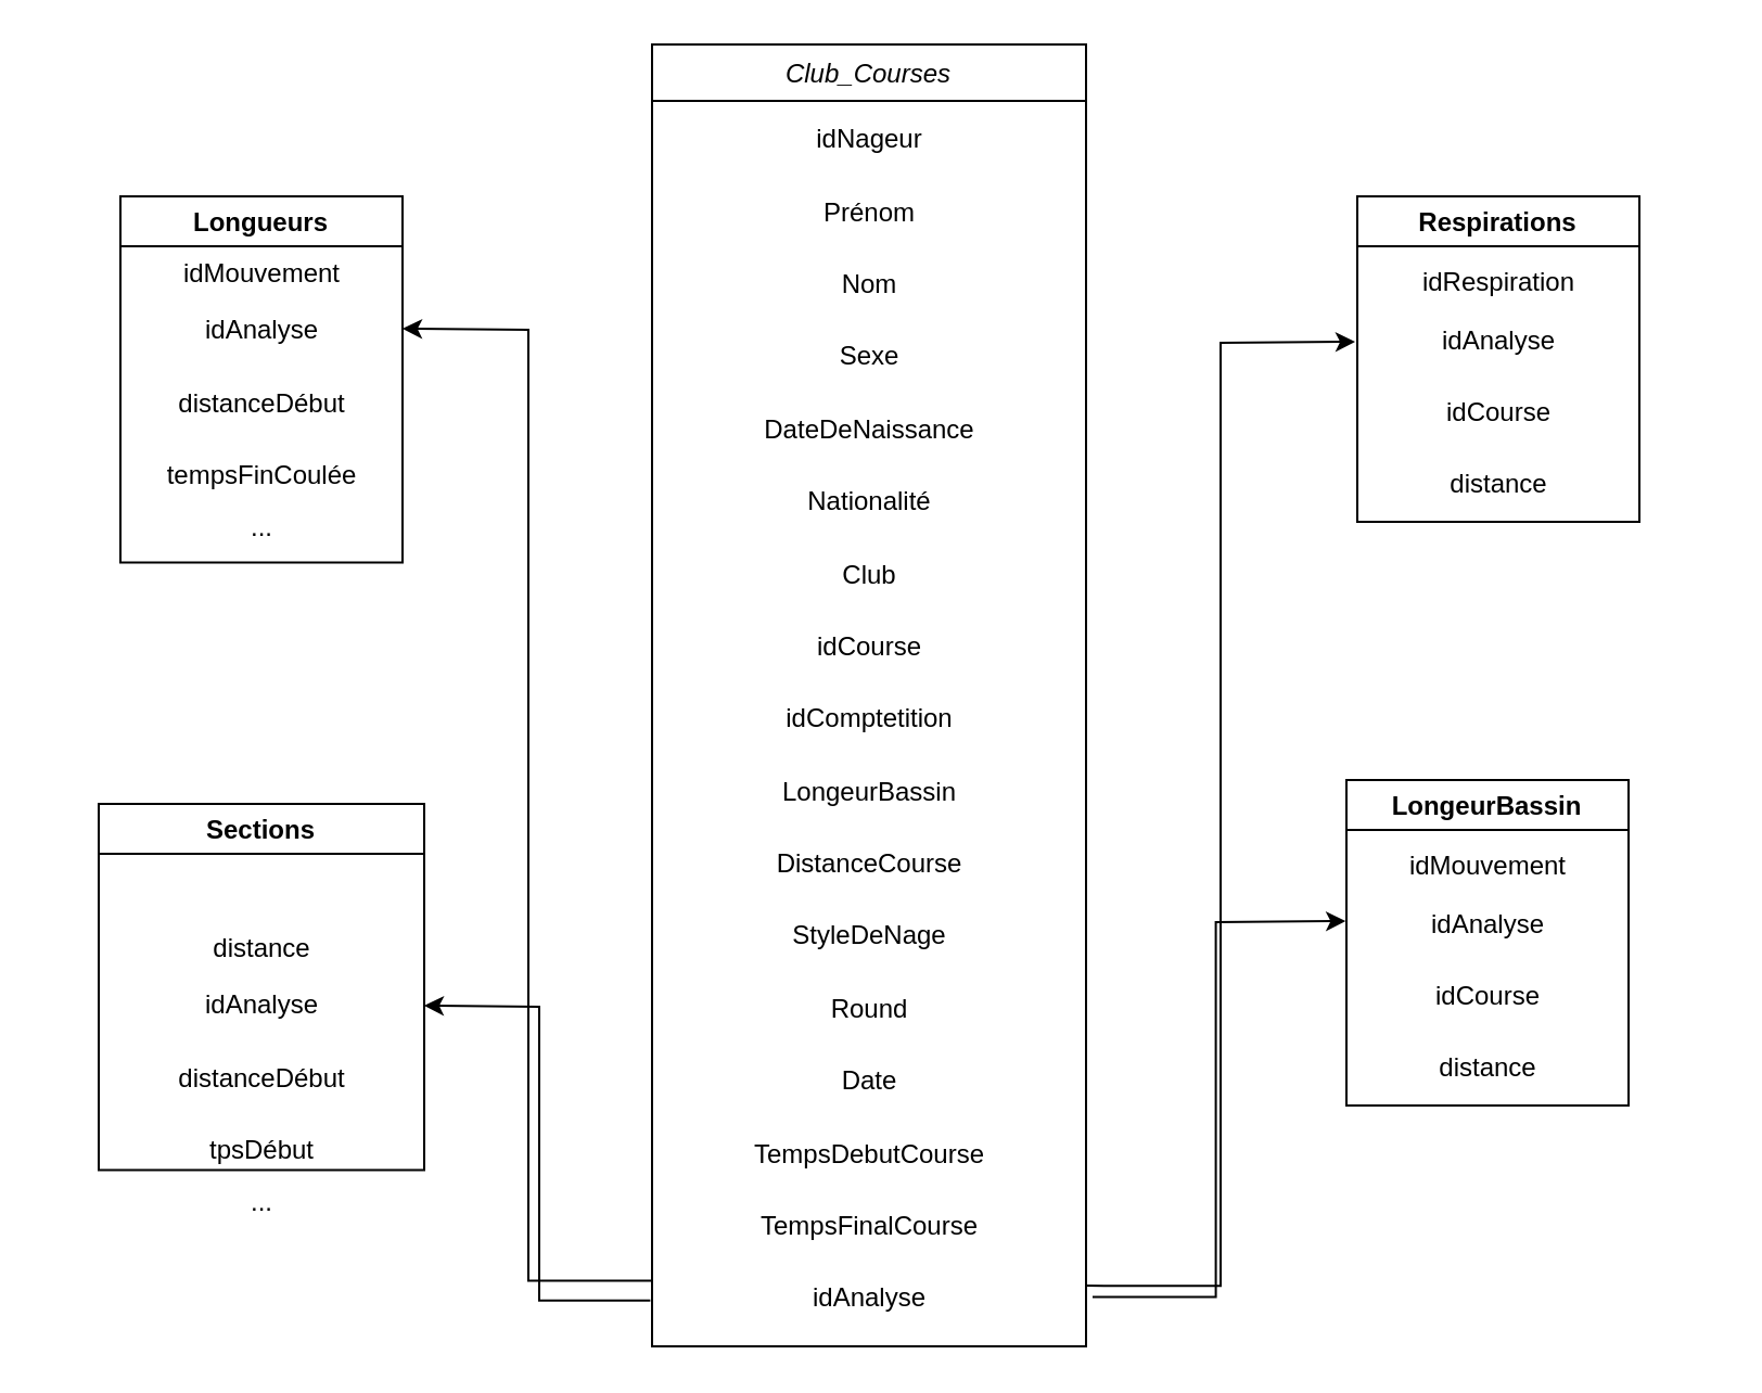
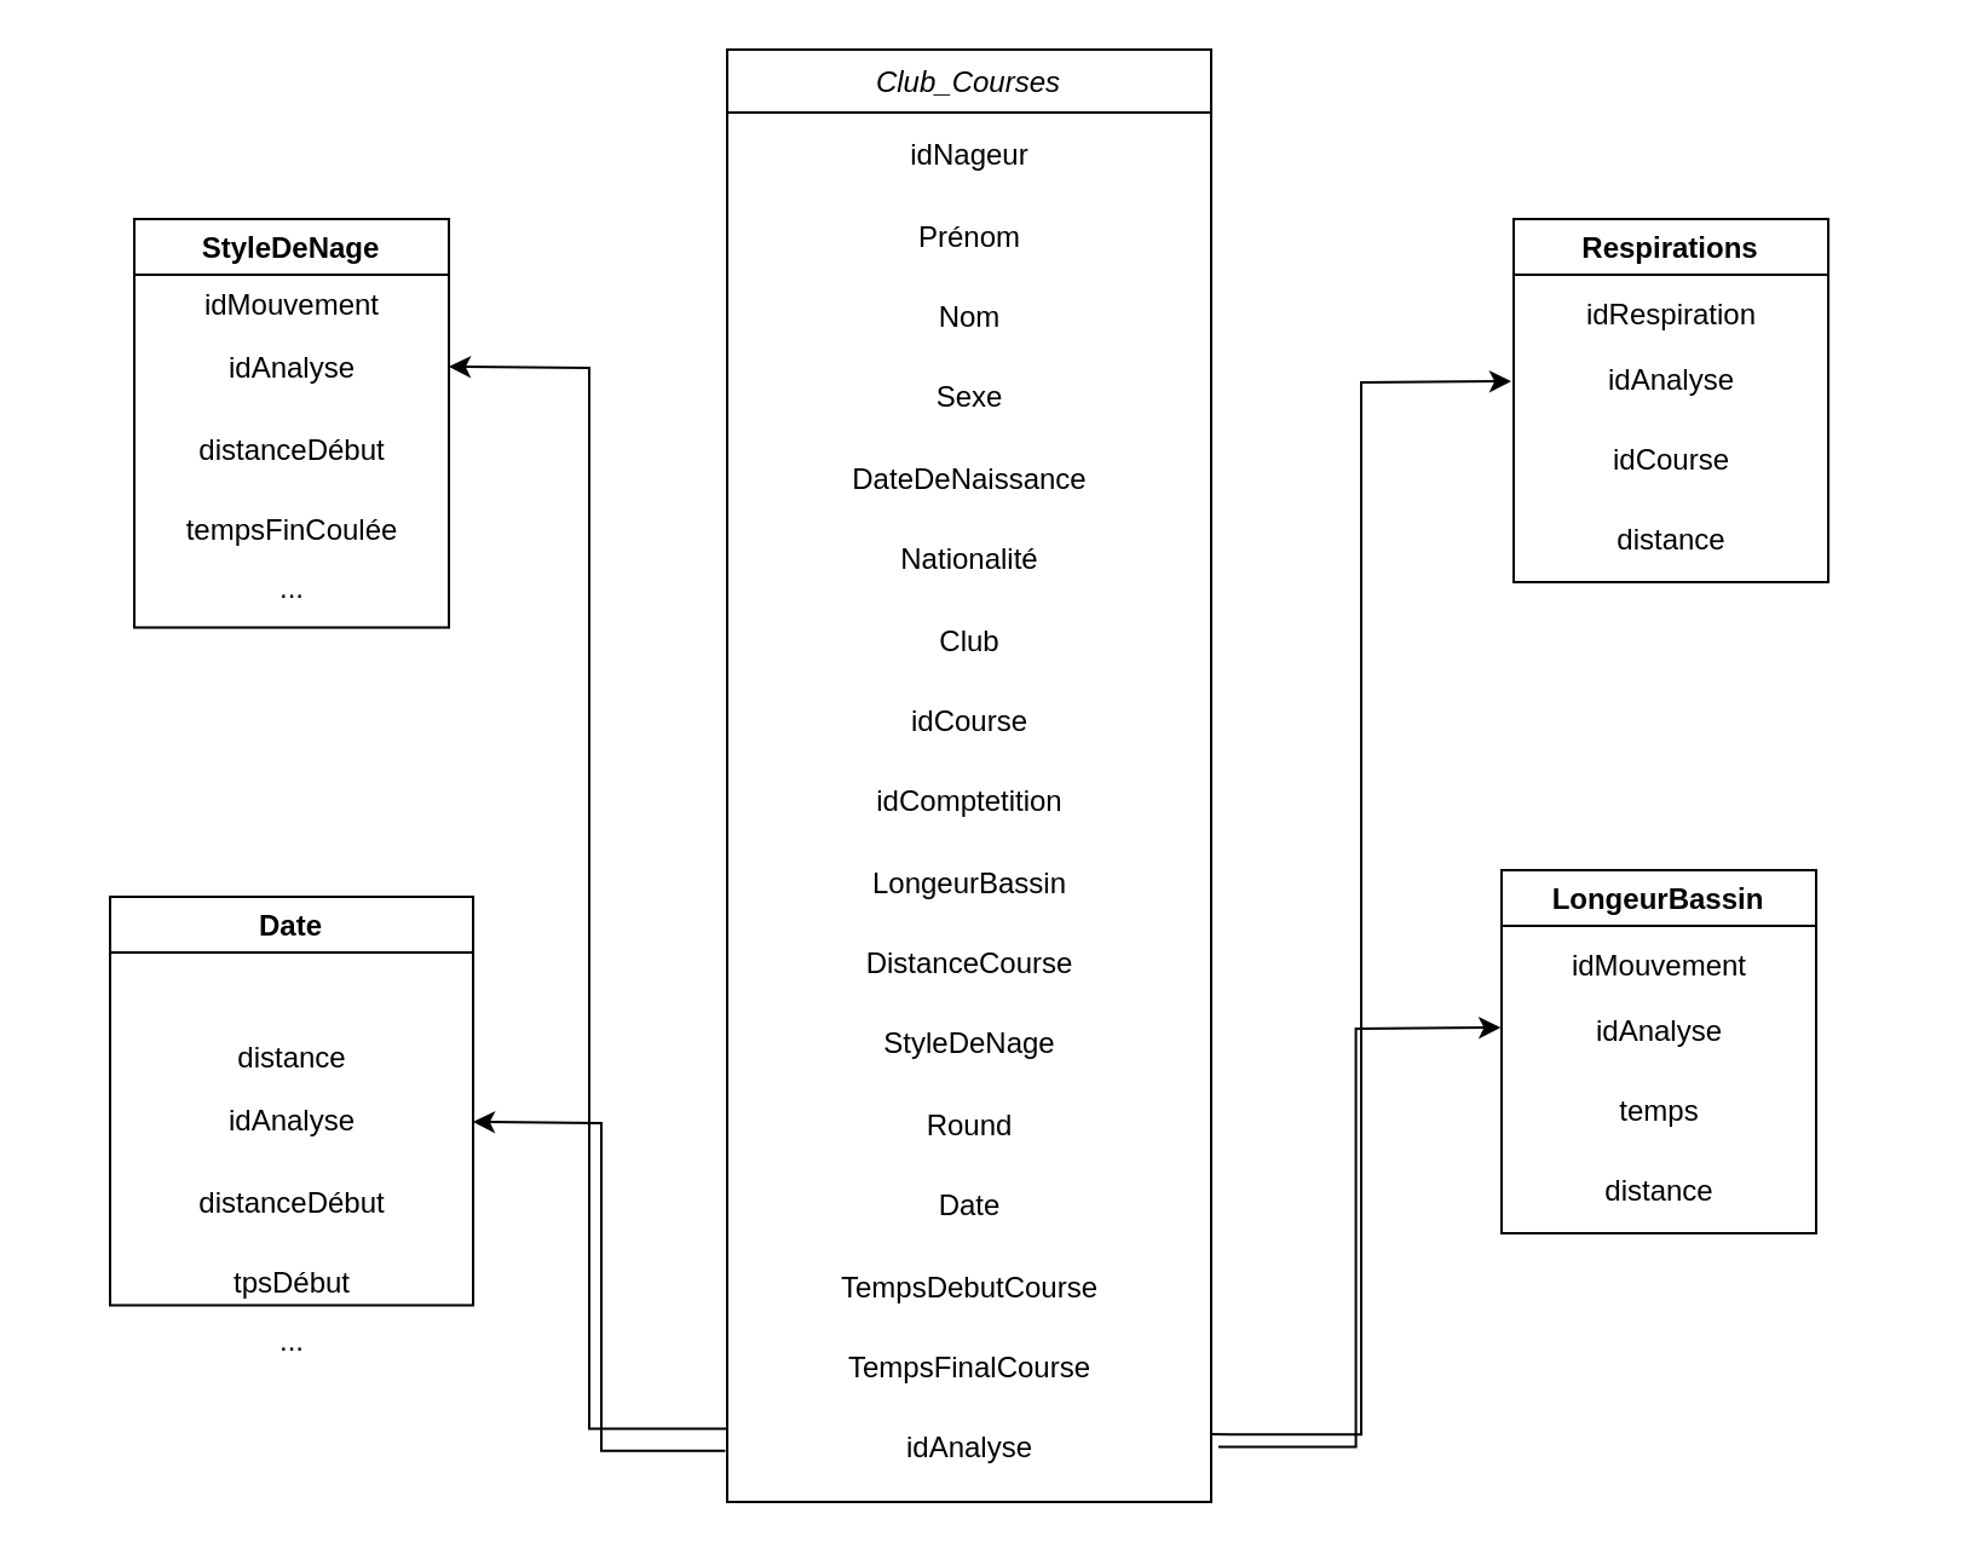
- <mxCell id="11" value="Longueurs" style="swimlane;" vertex="1" parent="10"><mxGeometry x="35" width="130" height="168.75" as="geometry" /></mxCell>
+ <mxCell id="11" value="StyleDeNage" style="swimlane;" vertex="1" parent="10"><mxGeometry x="35" width="130" height="168.75" as="geometry" /></mxCell>
- <mxCell id="14" value="Sections" style="swimlane;" vertex="1" parent="13"><mxGeometry x="-35" width="150" height="168.75" as="geometry" /></mxCell>
+ <mxCell id="14" value="Date" style="swimlane;" vertex="1" parent="13"><mxGeometry x="-35" width="150" height="168.75" as="geometry" /></mxCell>
- <mxCell id="6" value="&lt;table width=&quot;187&quot; cellspacing=&quot;0&quot; cellpadding=&quot;0&quot; border=&quot;0&quot;&gt;&lt;tbody&gt;&lt;tr style=&quot;height: 14.4pt&quot;&gt;&lt;td style=&quot;height: 14.4pt ; width: 140pt&quot; width=&quot;187&quot; height=&quot;19&quot;&gt;idMouvement&lt;/td&gt; &lt;/tr&gt; &lt;tr style=&quot;height: 25.05pt&quot;&gt;  &lt;td style=&quot;height: 25.05pt&quot; height=&quot;33&quot;&gt;idAnalyse&lt;/td&gt; &lt;/tr&gt; &lt;tr style=&quot;height: 25.05pt&quot;&gt;  &lt;td style=&quot;height: 25.05pt&quot; height=&quot;33&quot;&gt;idCourse&lt;/td&gt; &lt;/tr&gt; &lt;tr style=&quot;height: 25.05pt&quot;&gt;  &lt;td style=&quot;height: 25.05pt&quot; height=&quot;33&quot;&gt;distance&lt;/td&gt; &lt;/tr&gt;&lt;/tbody&gt;&lt;/table&gt;" style="text;html=1;align=center;verticalAlign=middle;resizable=0;points=[];autosize=1;strokeColor=none;fillColor=none;" vertex="1" parent="4"><mxGeometry y="30" width="200" height="120" as="geometry" /></mxCell>
+ <mxCell id="6" value="&lt;table width=&quot;187&quot; cellspacing=&quot;0&quot; cellpadding=&quot;0&quot; border=&quot;0&quot;&gt;&lt;tbody&gt;&lt;tr style=&quot;height: 14.4pt&quot;&gt;&lt;td style=&quot;height: 14.4pt ; width: 140pt&quot; width=&quot;187&quot; height=&quot;19&quot;&gt;idMouvement&lt;/td&gt; &lt;/tr&gt; &lt;tr style=&quot;height: 25.05pt&quot;&gt;  &lt;td style=&quot;height: 25.05pt&quot; height=&quot;33&quot;&gt;idAnalyse&lt;/td&gt; &lt;/tr&gt; &lt;tr style=&quot;height: 25.05pt&quot;&gt;  &lt;td style=&quot;height: 25.05pt&quot; height=&quot;33&quot;&gt;temps&lt;/td&gt; &lt;/tr&gt; &lt;tr style=&quot;height: 25.05pt&quot;&gt;  &lt;td style=&quot;height: 25.05pt&quot; height=&quot;33&quot;&gt;distance&lt;/td&gt; &lt;/tr&gt;&lt;/tbody&gt;&lt;/table&gt;" style="text;html=1;align=center;verticalAlign=middle;resizable=0;points=[];autosize=1;strokeColor=none;fillColor=none;" vertex="1" parent="4"><mxGeometry y="30" width="200" height="120" as="geometry" /></mxCell>
